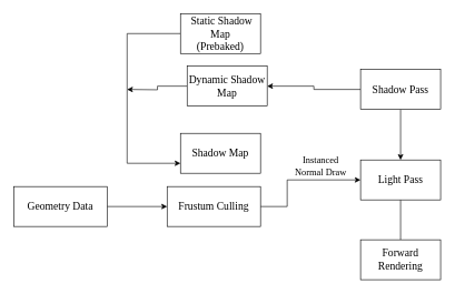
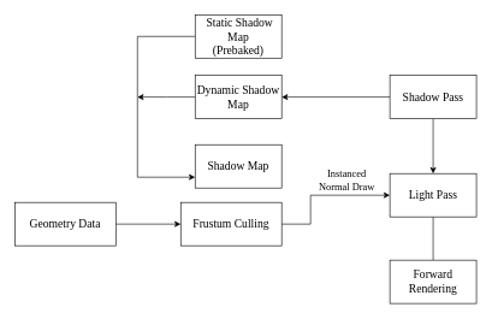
- <mxCell id="11" value="Dynamic Shadow Map" style="rounded=0;whiteSpace=wrap;html=1;fontFamily=Noto Sans SC;fontSize=16;" vertex="1" parent="1"><mxGeometry x="280" y="99" width="120" height="60" as="geometry" /></mxCell>
+ <mxCell id="11" value="Dynamic Shadow Map" style="rounded=0;whiteSpace=wrap;html=1;fontFamily=Noto Sans SC;fontSize=16;" vertex="1" parent="1"><mxGeometry x="270" y="104" width="120" height="60" as="geometry" /></mxCell>
